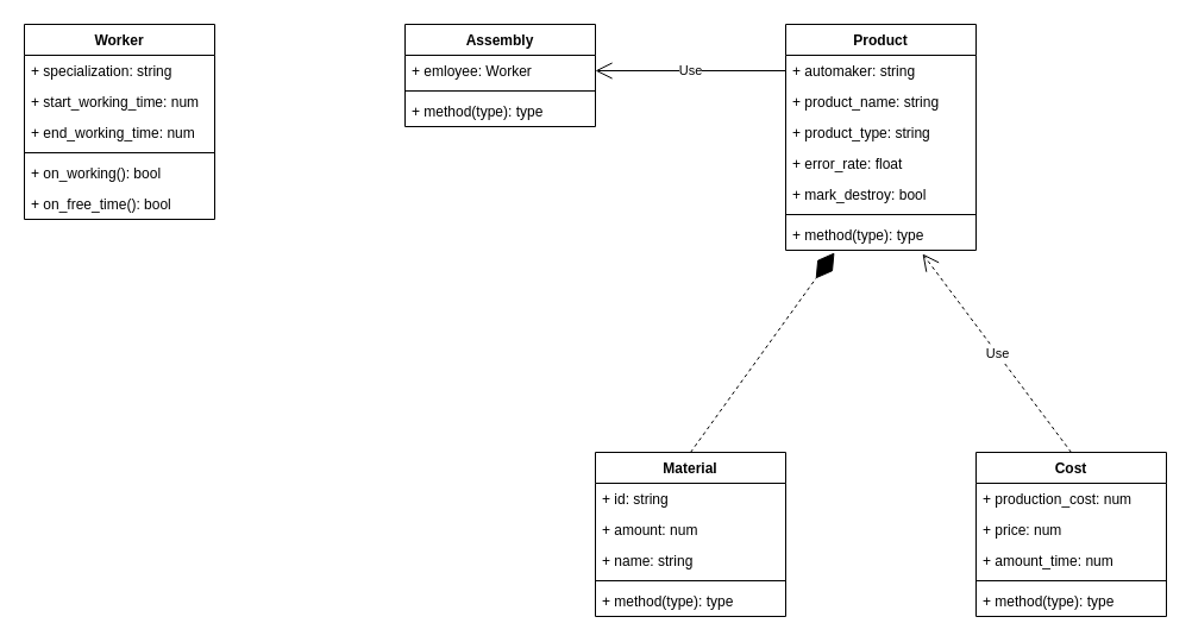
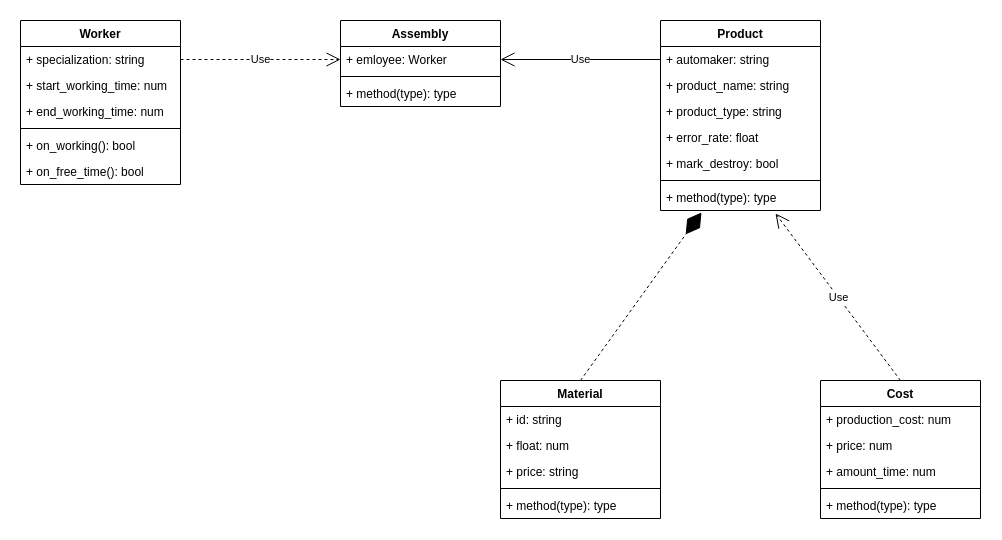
+ <mxCell id="36" value="Use" style="endArrow=open;endSize=12;dashed=1;html=1;rounded=0;entryX=0;entryY=0.5;entryDx=0;entryDy=0;exitX=1;exitY=0.5;exitDx=0;exitDy=0;" edge="1" parent="1" source="3" target="10"><mxGeometry width="160" relative="1" as="geometry"><mxPoint x="400" y="250" as="sourcePoint" /><mxPoint x="560" y="250" as="targetPoint" /></mxGeometry></mxCell>
- <mxCell id="30" value="+ amount: num" style="text;strokeColor=none;fillColor=none;align=left;verticalAlign=top;spacingLeft=4;spacingRight=4;overflow=hidden;rotatable=0;points=[[0,0.5],[1,0.5]];portConstraint=eastwest;" parent="28" vertex="1"><mxGeometry y="52" width="160" height="26" as="geometry" /></mxCell>
+ <mxCell id="30" value="+ float: num" style="text;strokeColor=none;fillColor=none;align=left;verticalAlign=top;spacingLeft=4;spacingRight=4;overflow=hidden;rotatable=0;points=[[0,0.5],[1,0.5]];portConstraint=eastwest;" parent="28" vertex="1"><mxGeometry y="52" width="160" height="26" as="geometry" /></mxCell>
- <mxCell id="31" value="+ name: string" style="text;strokeColor=none;fillColor=none;align=left;verticalAlign=top;spacingLeft=4;spacingRight=4;overflow=hidden;rotatable=0;points=[[0,0.5],[1,0.5]];portConstraint=eastwest;" parent="28" vertex="1"><mxGeometry y="78" width="160" height="26" as="geometry" /></mxCell>
+ <mxCell id="31" value="+ price: string" style="text;strokeColor=none;fillColor=none;align=left;verticalAlign=top;spacingLeft=4;spacingRight=4;overflow=hidden;rotatable=0;points=[[0,0.5],[1,0.5]];portConstraint=eastwest;" parent="28" vertex="1"><mxGeometry y="78" width="160" height="26" as="geometry" /></mxCell>
